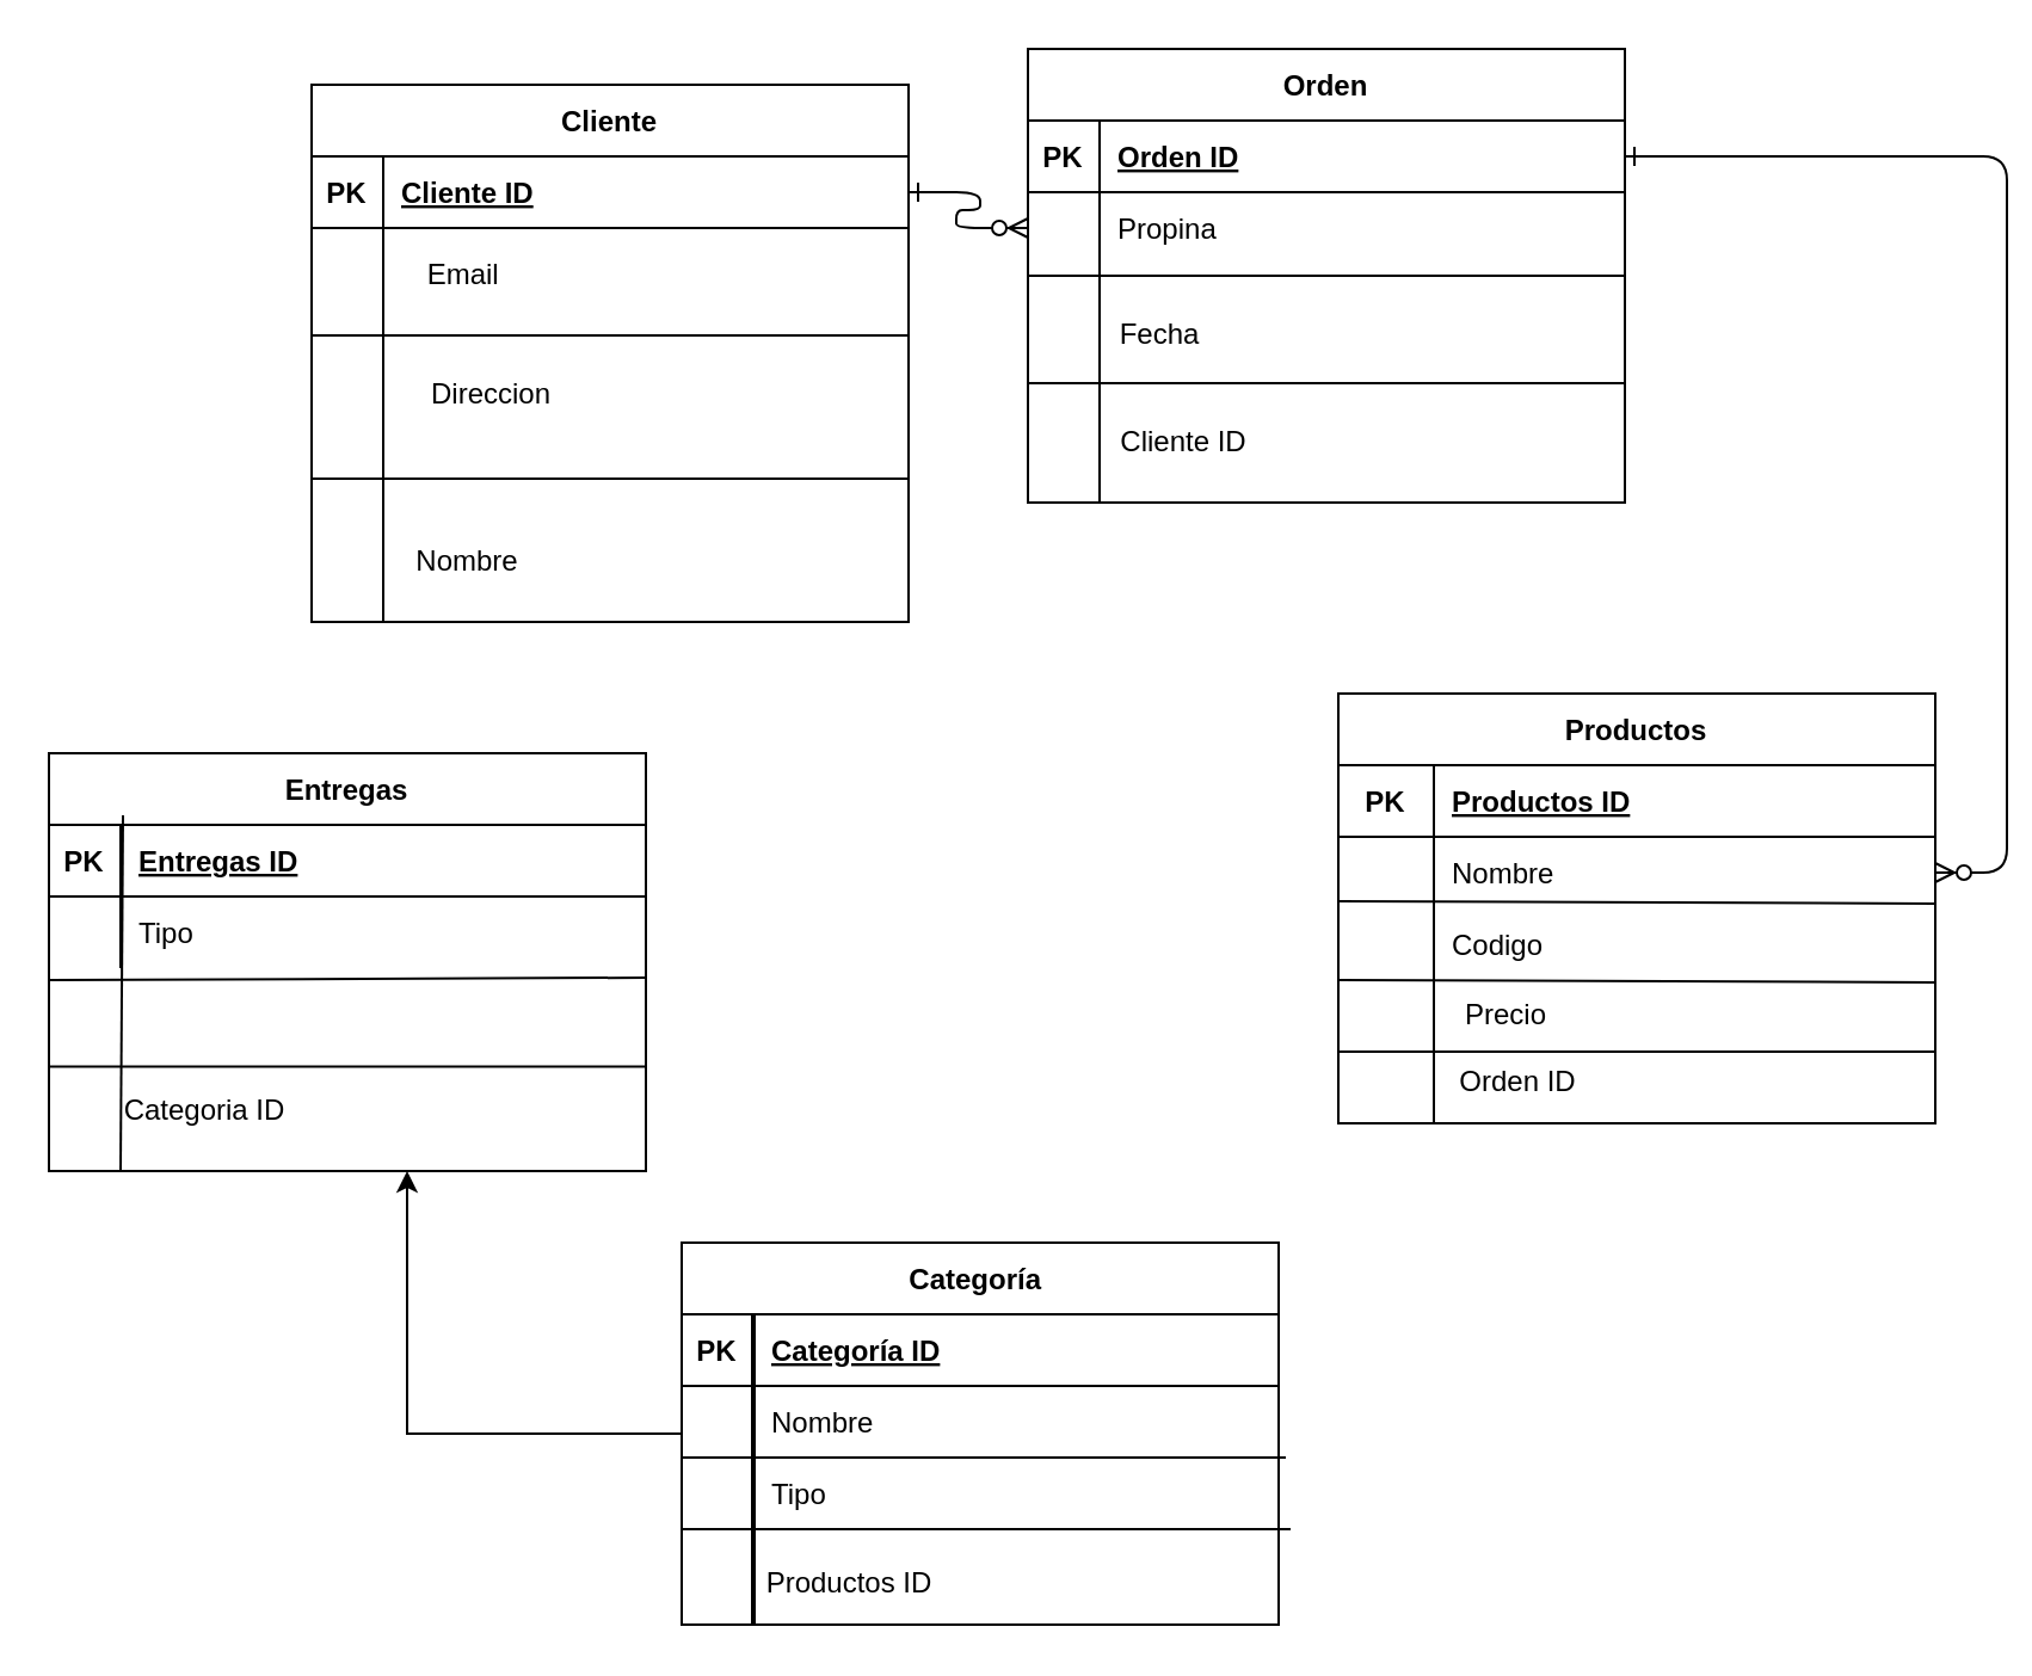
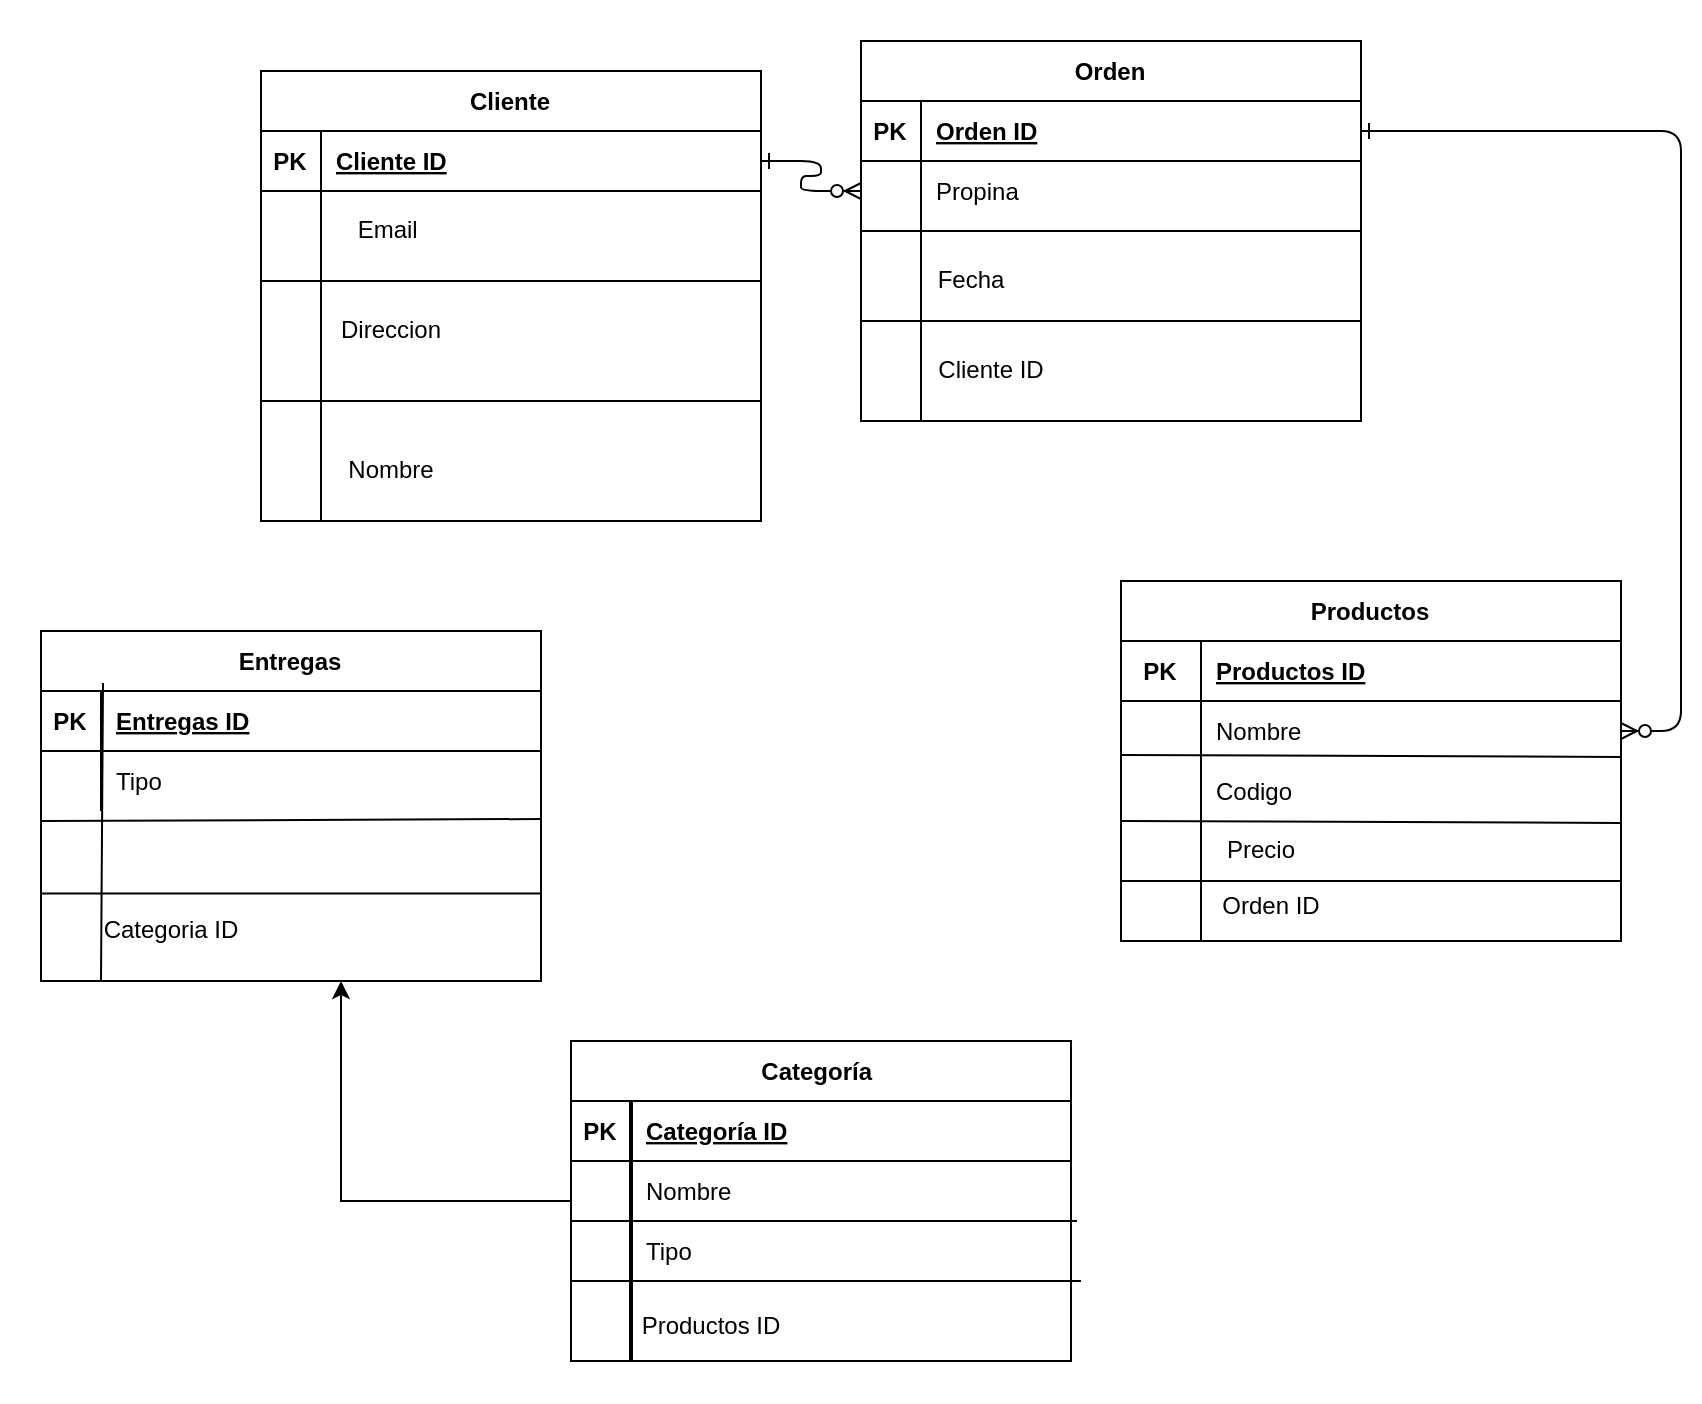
- <mxCell id="21" value="Direccion" style="text;html=1;align=center;verticalAlign=middle;resizable=0;points=[];autosize=1;strokeColor=none;fillColor=none;" vertex="1" parent="1"><mxGeometry x="170" y="150" width="70" height="30" as="geometry" /></mxCell>
+ <mxCell id="21" value="Direccion" style="text;html=1;align=center;verticalAlign=middle;resizable=0;points=[];autosize=1;strokeColor=none;fillColor=none;" vertex="1" parent="1"><mxGeometry x="160" y="150" width="70" height="30" as="geometry" /></mxCell>
